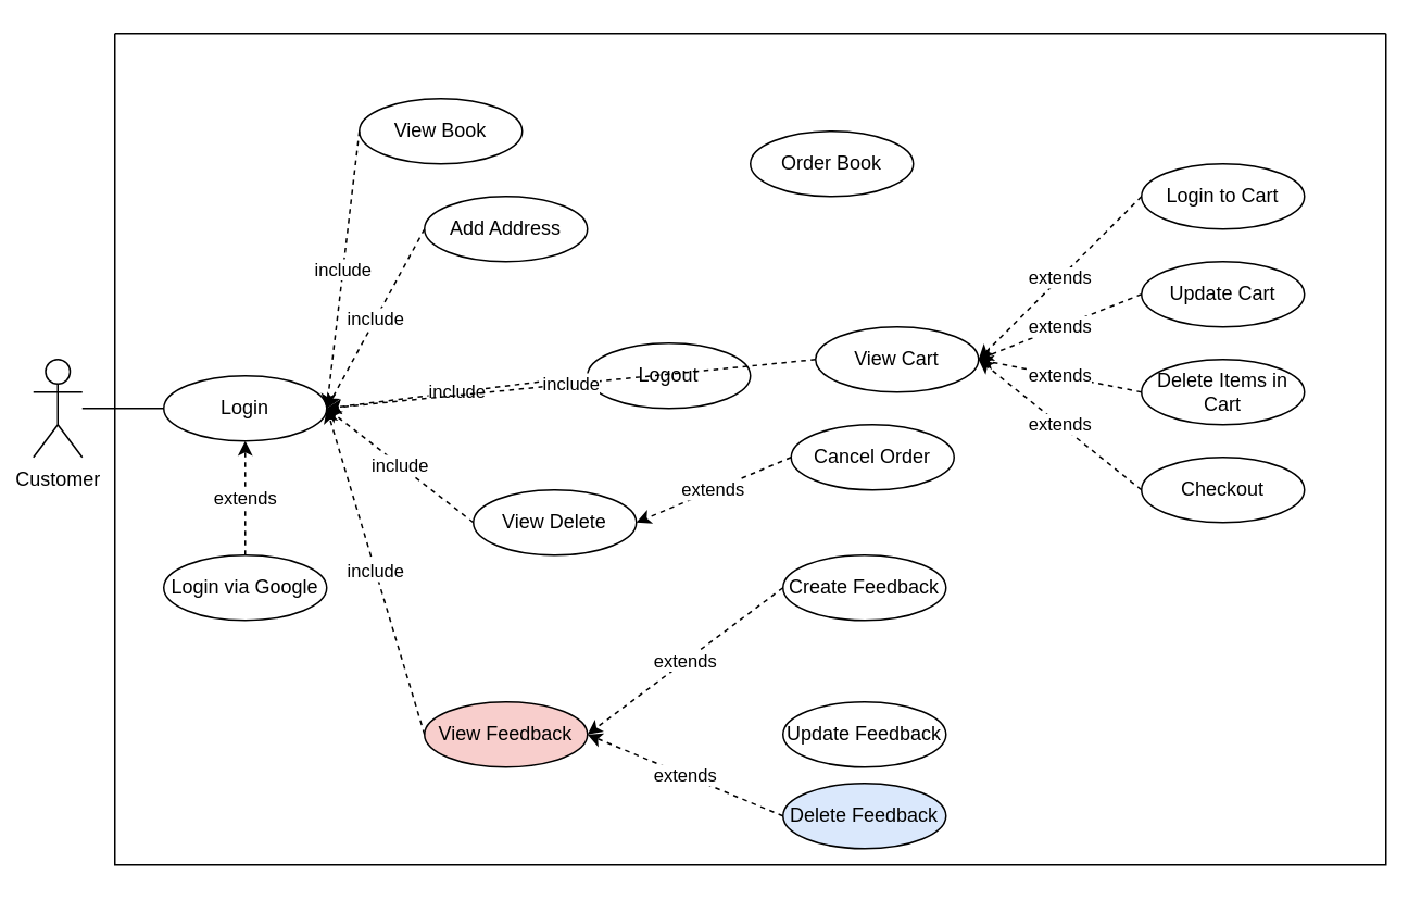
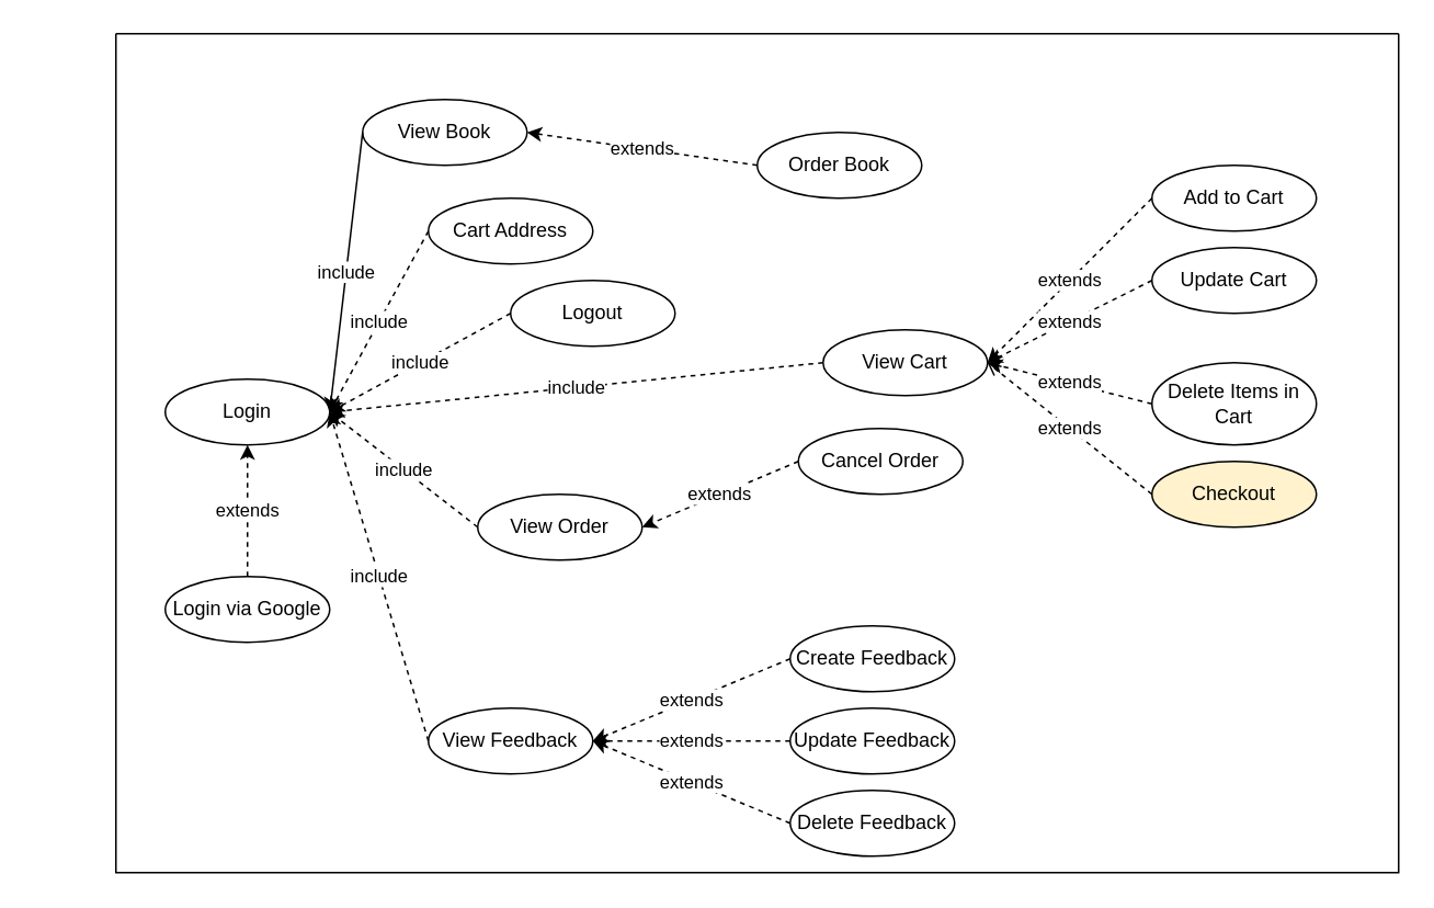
+ <mxCell id="13" value="extends" style="endArrow=classic;html=1;rounded=0;exitX=0;exitY=0.5;exitDx=0;exitDy=0;entryX=1;entryY=0.5;entryDx=0;entryDy=0;dashed=1;" edge="1" parent="2" source="12" target="4"><mxGeometry width="50" height="50" relative="1" as="geometry"><mxPoint x="330" y="280" as="sourcePoint" /><mxPoint x="380" y="230" as="targetPoint" /></mxGeometry></mxCell>
- <mxCell id="14" value="include" style="endArrow=classic;html=1;rounded=0;exitX=0;exitY=0.5;exitDx=0;exitDy=0;entryX=1;entryY=0.5;entryDx=0;entryDy=0;dashed=1;" edge="1" parent="2" source="4" target="3"><mxGeometry width="50" height="50" relative="1" as="geometry"><mxPoint x="330" y="280" as="sourcePoint" /><mxPoint x="380" y="230" as="targetPoint" /></mxGeometry></mxCell>
+ <mxCell id="14" value="include" style="endArrow=classic;html=1;rounded=0;exitX=0;exitY=0.5;exitDx=0;exitDy=0;entryX=1;entryY=0.5;entryDx=0;entryDy=0;dashed=0;" edge="1" parent="2" source="4" target="3"><mxGeometry width="50" height="50" relative="1" as="geometry"><mxPoint x="330" y="280" as="sourcePoint" /><mxPoint x="380" y="230" as="targetPoint" /></mxGeometry></mxCell>
- <mxCell id="18" value="Login to Cart" style="ellipse;whiteSpace=wrap;html=1;align=center;" vertex="1" parent="2"><mxGeometry x="630" y="80" width="100" height="40" as="geometry" /></mxCell>
+ <mxCell id="18" value="Add to Cart" style="ellipse;whiteSpace=wrap;html=1;align=center;" vertex="1" parent="2"><mxGeometry x="630" y="80" width="100" height="40" as="geometry" /></mxCell>
- <mxCell id="5" value="Add Address" style="ellipse;whiteSpace=wrap;html=1;align=center;" vertex="1" parent="2"><mxGeometry x="190" y="100" width="100" height="40" as="geometry" /></mxCell>
+ <mxCell id="5" value="Cart Address" style="ellipse;whiteSpace=wrap;html=1;align=center;" vertex="1" parent="2"><mxGeometry x="190" y="100" width="100" height="40" as="geometry" /></mxCell>
- <mxCell id="19" value="Update Cart" style="ellipse;whiteSpace=wrap;html=1;align=center;" vertex="1" parent="2"><mxGeometry x="630" y="140" width="100" height="40" as="geometry" /></mxCell>
+ <mxCell id="19" value="Update Cart" style="ellipse;whiteSpace=wrap;html=1;align=center;" vertex="1" parent="2"><mxGeometry x="630" y="130" width="100" height="40" as="geometry" /></mxCell>
- <mxCell id="26" value="extends" style="endArrow=classic;html=1;rounded=0;exitX=0;exitY=0.5;exitDx=0;exitDy=0;entryX=1;entryY=0.5;entryDx=0;entryDy=0;dashed=1;" edge="1" parent="2" source="21" target="10"><mxGeometry width="50" height="50" relative="1" as="geometry"><mxPoint x="330" y="280" as="sourcePoint" /><mxPoint x="380" y="230" as="targetPoint" /></mxGeometry></mxCell>
+ <mxCell id="26" value="extends" style="endArrow=open;html=1;rounded=0;exitX=0;exitY=0.5;exitDx=0;exitDy=0;entryX=1;entryY=0.5;entryDx=0;entryDy=0;dashed=1;" edge="1" parent="2" source="21" target="10"><mxGeometry width="50" height="50" relative="1" as="geometry"><mxPoint x="330" y="280" as="sourcePoint" /><mxPoint x="380" y="230" as="targetPoint" /></mxGeometry></mxCell>
- <mxCell id="6" value="Logout" style="ellipse;whiteSpace=wrap;html=1;align=center;" vertex="1" parent="2"><mxGeometry x="290" y="190" width="100" height="40" as="geometry" /></mxCell>
+ <mxCell id="6" value="Logout" style="ellipse;whiteSpace=wrap;html=1;align=center;" vertex="1" parent="2"><mxGeometry x="240" y="150" width="100" height="40" as="geometry" /></mxCell>
- <mxCell id="20" value="Delete Items in Cart" style="ellipse;whiteSpace=wrap;html=1;align=center;" vertex="1" parent="2"><mxGeometry x="630" y="200" width="100" height="40" as="geometry" /></mxCell>
+ <mxCell id="20" value="Delete Items in Cart" style="ellipse;whiteSpace=wrap;html=1;align=center;" vertex="1" parent="2"><mxGeometry x="630" y="200" width="100" height="50" as="geometry" /></mxCell>
- <mxCell id="37" value="Customer" style="shape=umlActor;verticalLabelPosition=bottom;verticalAlign=top;html=1;outlineConnect=0;" vertex="1" parent="1"><mxGeometry x="20" y="220" width="30" height="60" as="geometry" /></mxCell>
- <mxCell id="38" value="" style="endArrow=none;html=1;rounded=0;entryX=0;entryY=0.5;entryDx=0;entryDy=0;" edge="1" parent="1" source="37" target="3"><mxGeometry relative="1" as="geometry"><mxPoint x="340" y="270" as="sourcePoint" /><mxPoint x="500" y="270" as="targetPoint" /></mxGeometry></mxCell>
- <mxCell id="21" value="Checkout" style="ellipse;whiteSpace=wrap;html=1;align=center;" vertex="1" parent="2"><mxGeometry x="630" y="260" width="100" height="40" as="geometry" /></mxCell>
+ <mxCell id="21" value="Checkout" style="ellipse;whiteSpace=wrap;html=1;align=center;fillColor=#fff2cc;" vertex="1" parent="2"><mxGeometry x="630" y="260" width="100" height="40" as="geometry" /></mxCell>
- <mxCell id="11" value="View Delete" style="ellipse;whiteSpace=wrap;html=1;align=center;" vertex="1" parent="2"><mxGeometry x="220" y="280" width="100" height="40" as="geometry" /></mxCell>
+ <mxCell id="11" value="View Order" style="ellipse;whiteSpace=wrap;html=1;align=center;" vertex="1" parent="2"><mxGeometry x="220" y="280" width="100" height="40" as="geometry" /></mxCell>
- <mxCell id="8" value="Login via Google" style="ellipse;whiteSpace=wrap;html=1;align=center;" vertex="1" parent="2"><mxGeometry x="30" y="320" width="100" height="40" as="geometry" /></mxCell>
+ <mxCell id="8" value="Login via Google" style="ellipse;whiteSpace=wrap;html=1;align=center;" vertex="1" parent="2"><mxGeometry x="30" y="330" width="100" height="40" as="geometry" /></mxCell>
- <mxCell id="31" value="Create Feedback" style="ellipse;whiteSpace=wrap;html=1;align=center;" vertex="1" parent="2"><mxGeometry x="410" y="320" width="100" height="40" as="geometry" /></mxCell>
+ <mxCell id="31" value="Create Feedback" style="ellipse;whiteSpace=wrap;html=1;align=center;" vertex="1" parent="2"><mxGeometry x="410" y="360" width="100" height="40" as="geometry" /></mxCell>
- <mxCell id="7" value="View Feedback" style="ellipse;whiteSpace=wrap;html=1;align=center;fillColor=#f8cecc;" vertex="1" parent="2"><mxGeometry x="190" y="410" width="100" height="40" as="geometry" /></mxCell>
+ <mxCell id="7" value="View Feedback" style="ellipse;whiteSpace=wrap;html=1;align=center;" vertex="1" parent="2"><mxGeometry x="190" y="410" width="100" height="40" as="geometry" /></mxCell>
+ <mxCell id="35" value="extends" style="endArrow=classic;html=1;rounded=0;exitX=0;exitY=0.5;exitDx=0;exitDy=0;entryX=1;entryY=0.5;entryDx=0;entryDy=0;dashed=1;" edge="1" parent="2" source="32" target="7"><mxGeometry width="50" height="50" relative="1" as="geometry"><mxPoint x="330" y="280" as="sourcePoint" /><mxPoint x="380" y="230" as="targetPoint" /></mxGeometry></mxCell>
- <mxCell id="33" value="Delete Feedback" style="ellipse;whiteSpace=wrap;html=1;align=center;fillColor=#dae8fc;" vertex="1" parent="2"><mxGeometry x="410" y="460" width="100" height="40" as="geometry" /></mxCell>
+ <mxCell id="33" value="Delete Feedback" style="ellipse;whiteSpace=wrap;html=1;align=center;" vertex="1" parent="2"><mxGeometry x="410" y="460" width="100" height="40" as="geometry" /></mxCell>
